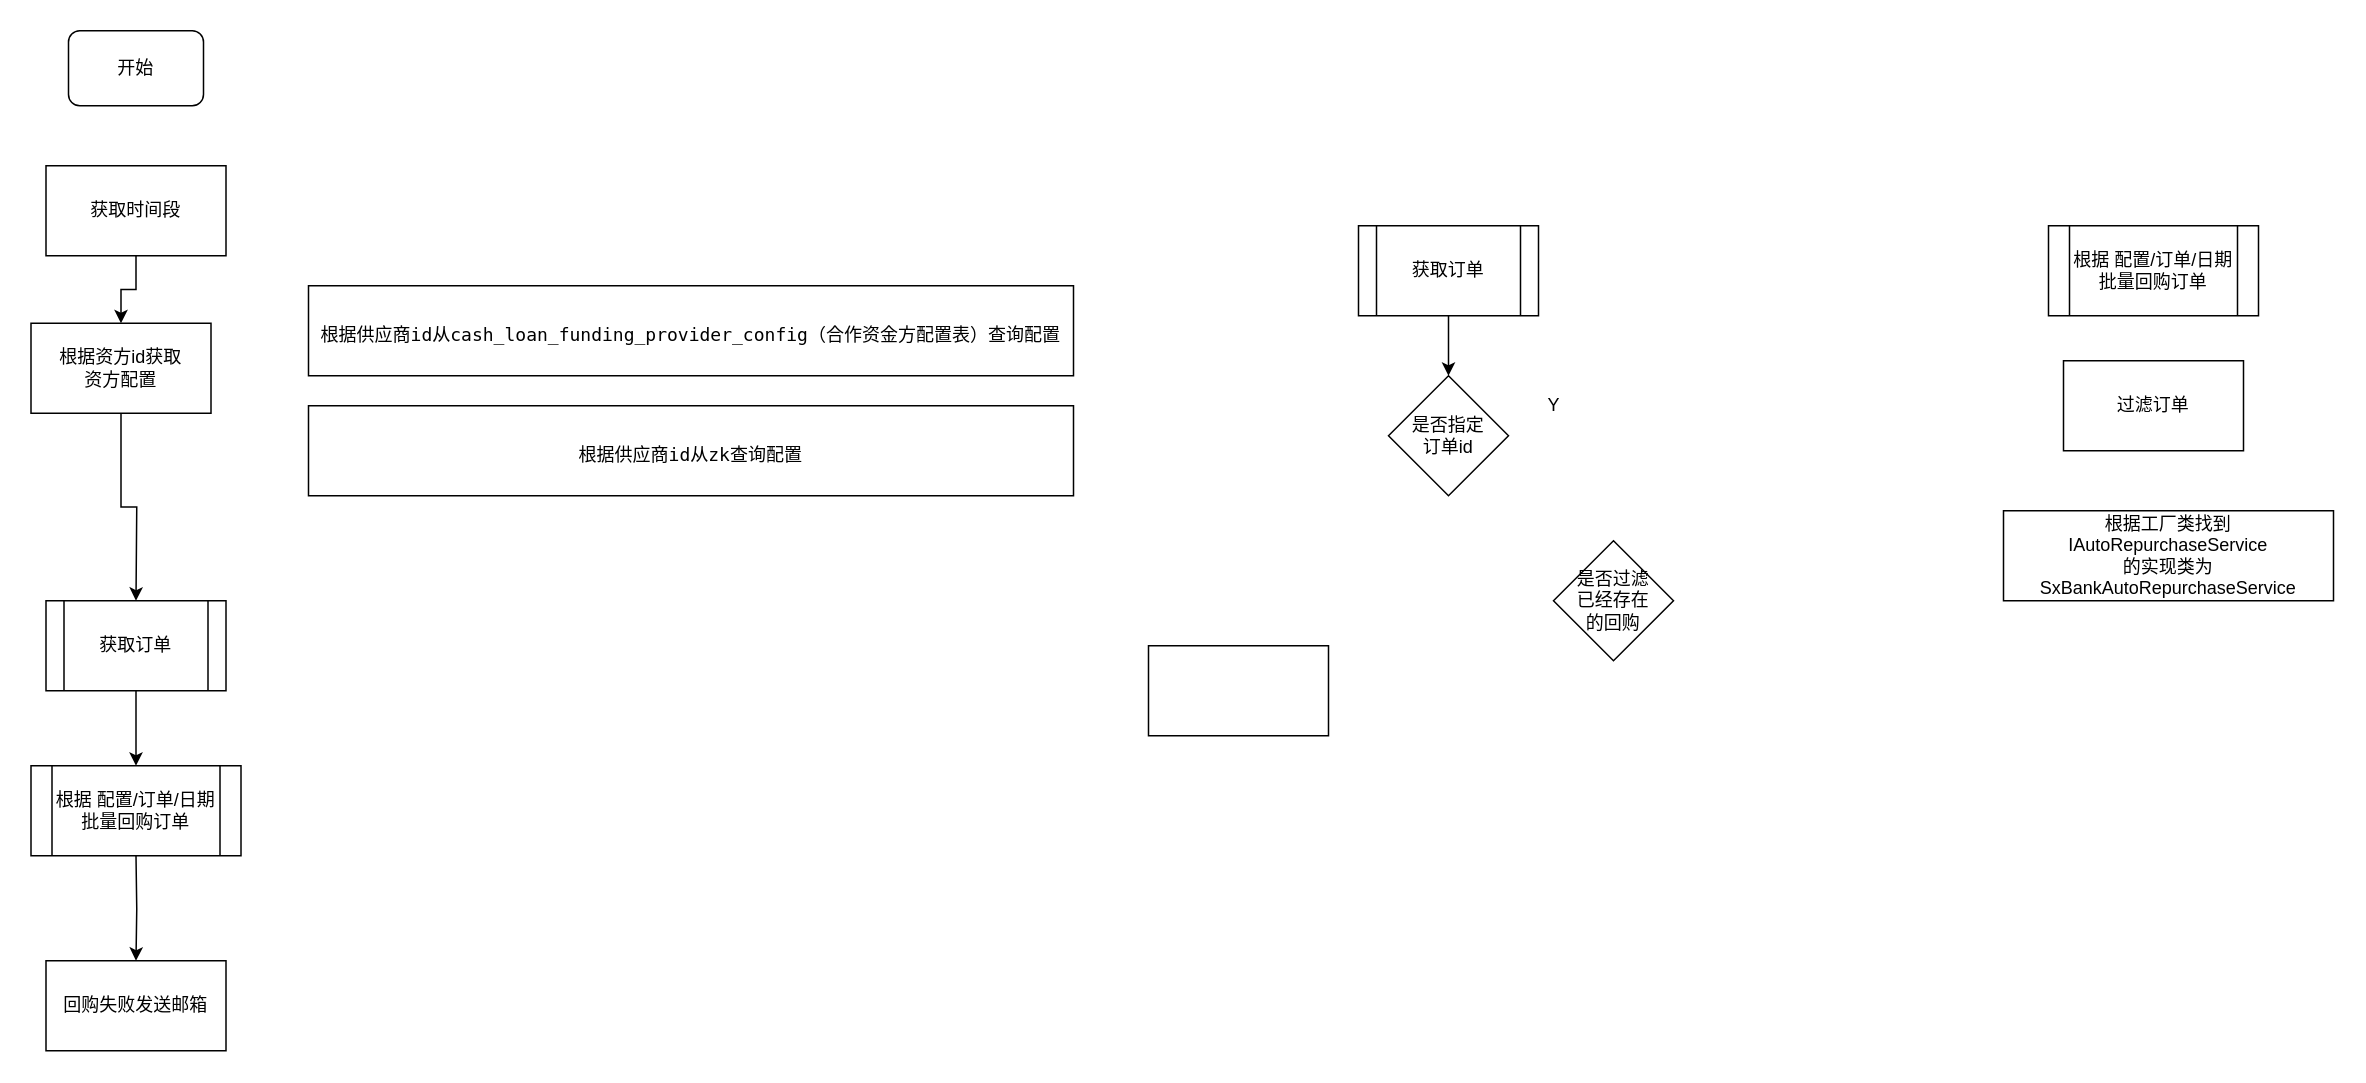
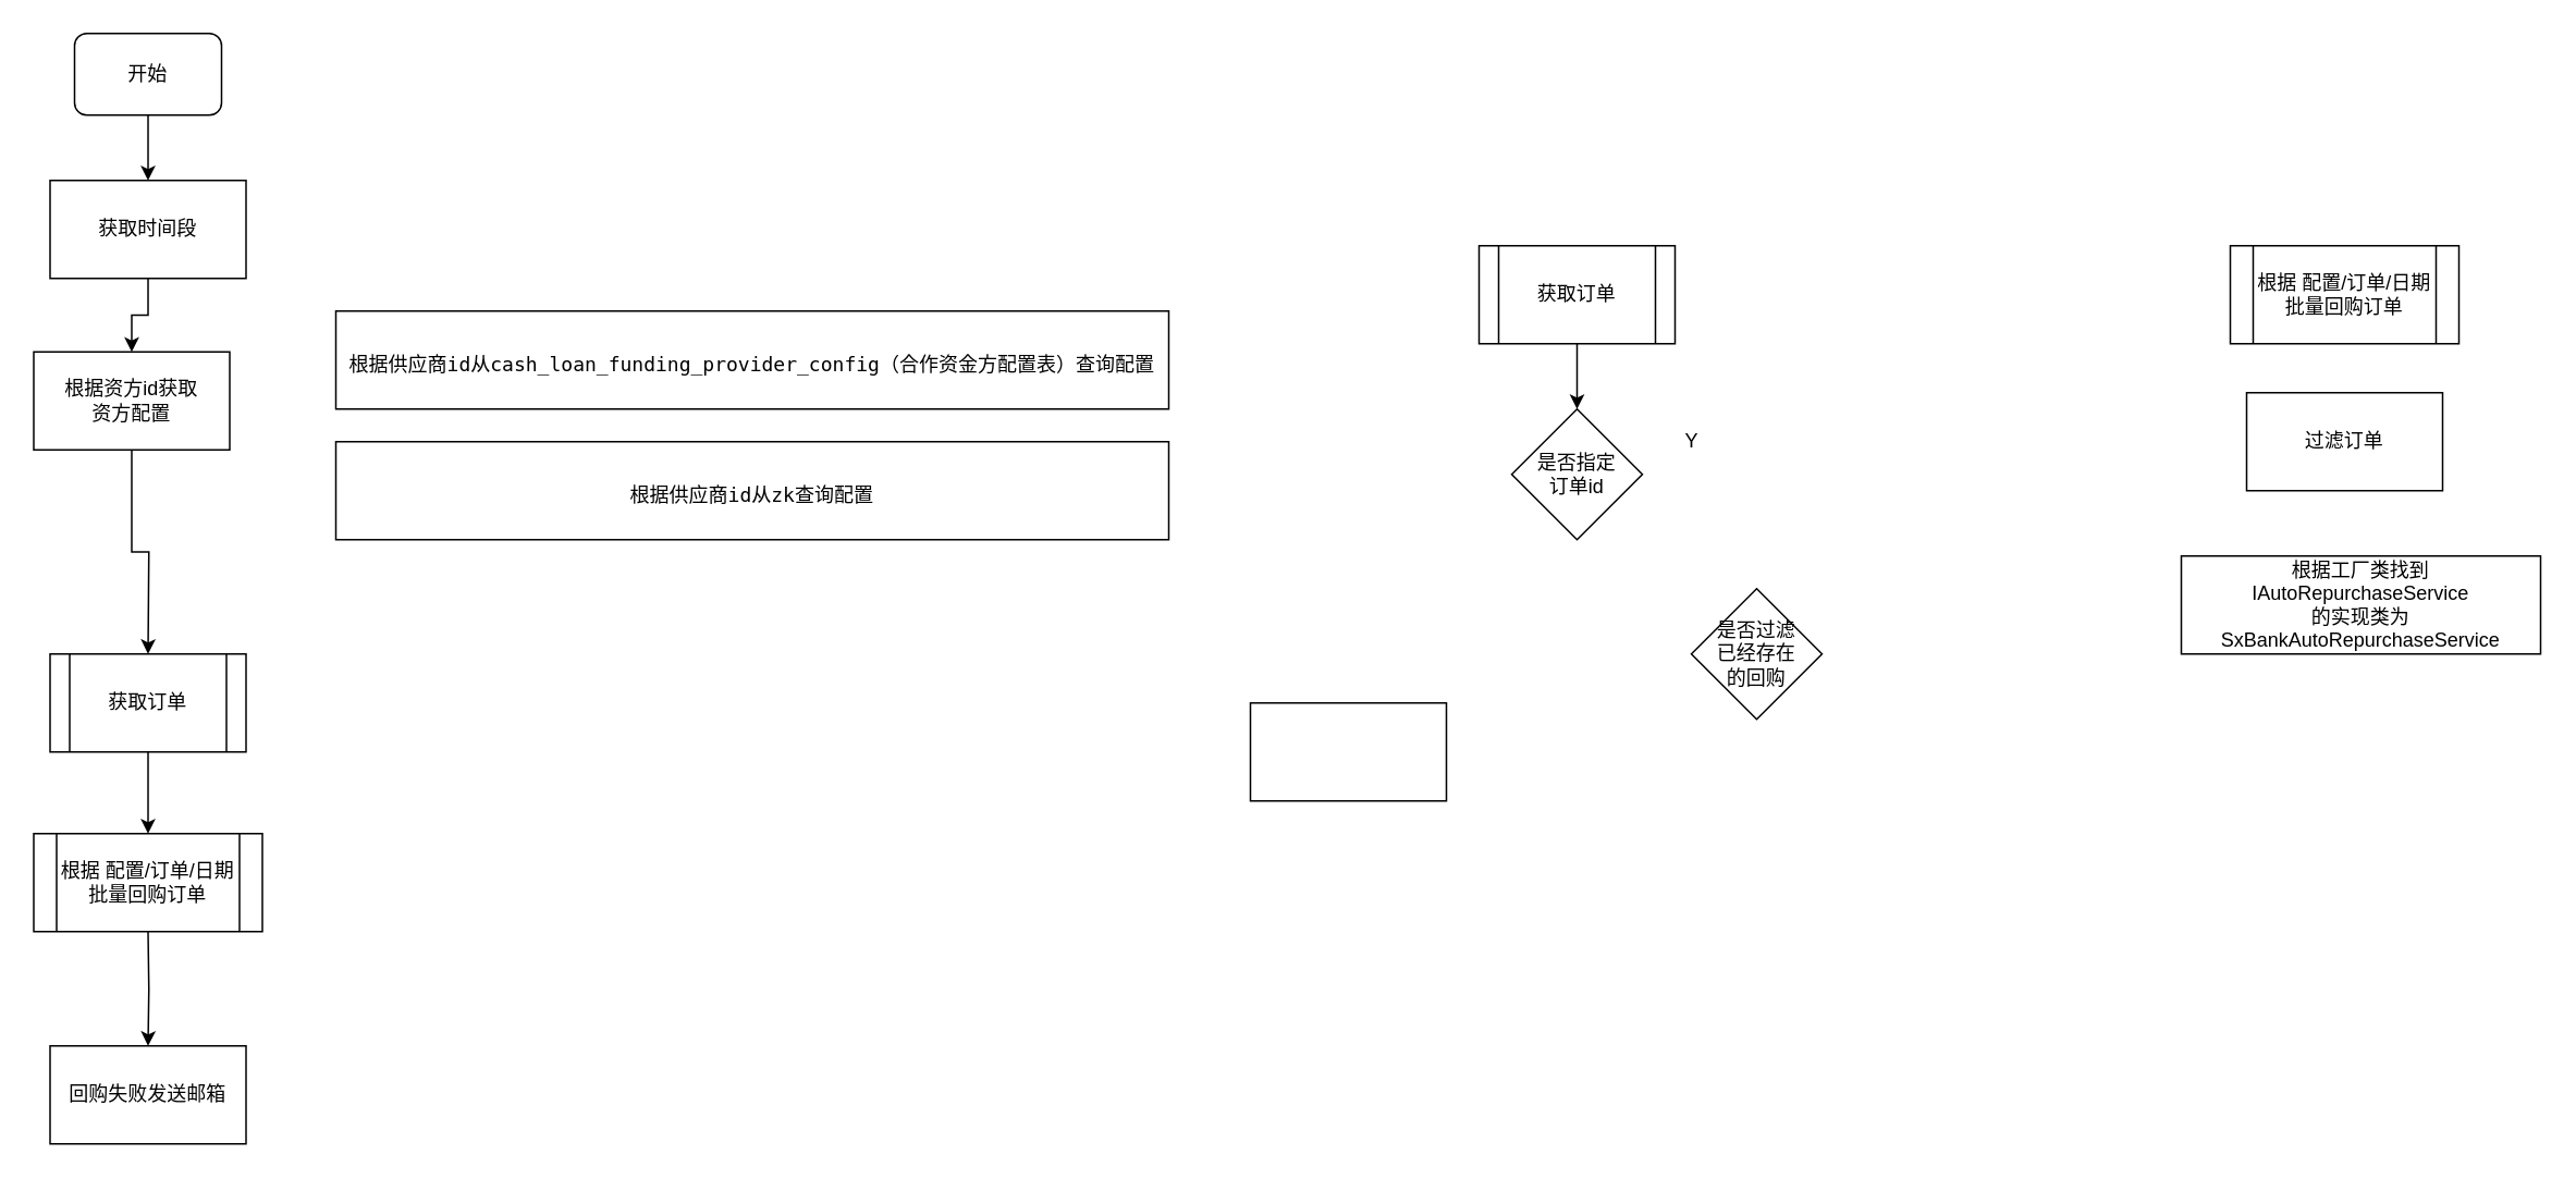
+ <mxCell id="2" style="edgeStyle=orthogonalEdgeStyle;rounded=0;orthogonalLoop=1;jettySize=auto;html=1;exitX=0.5;exitY=1;exitDx=0;exitDy=0;entryX=0.5;entryY=0;entryDx=0;entryDy=0;" edge="1" parent="1" source="3" target="5"><mxGeometry relative="1" as="geometry" /></mxCell>
